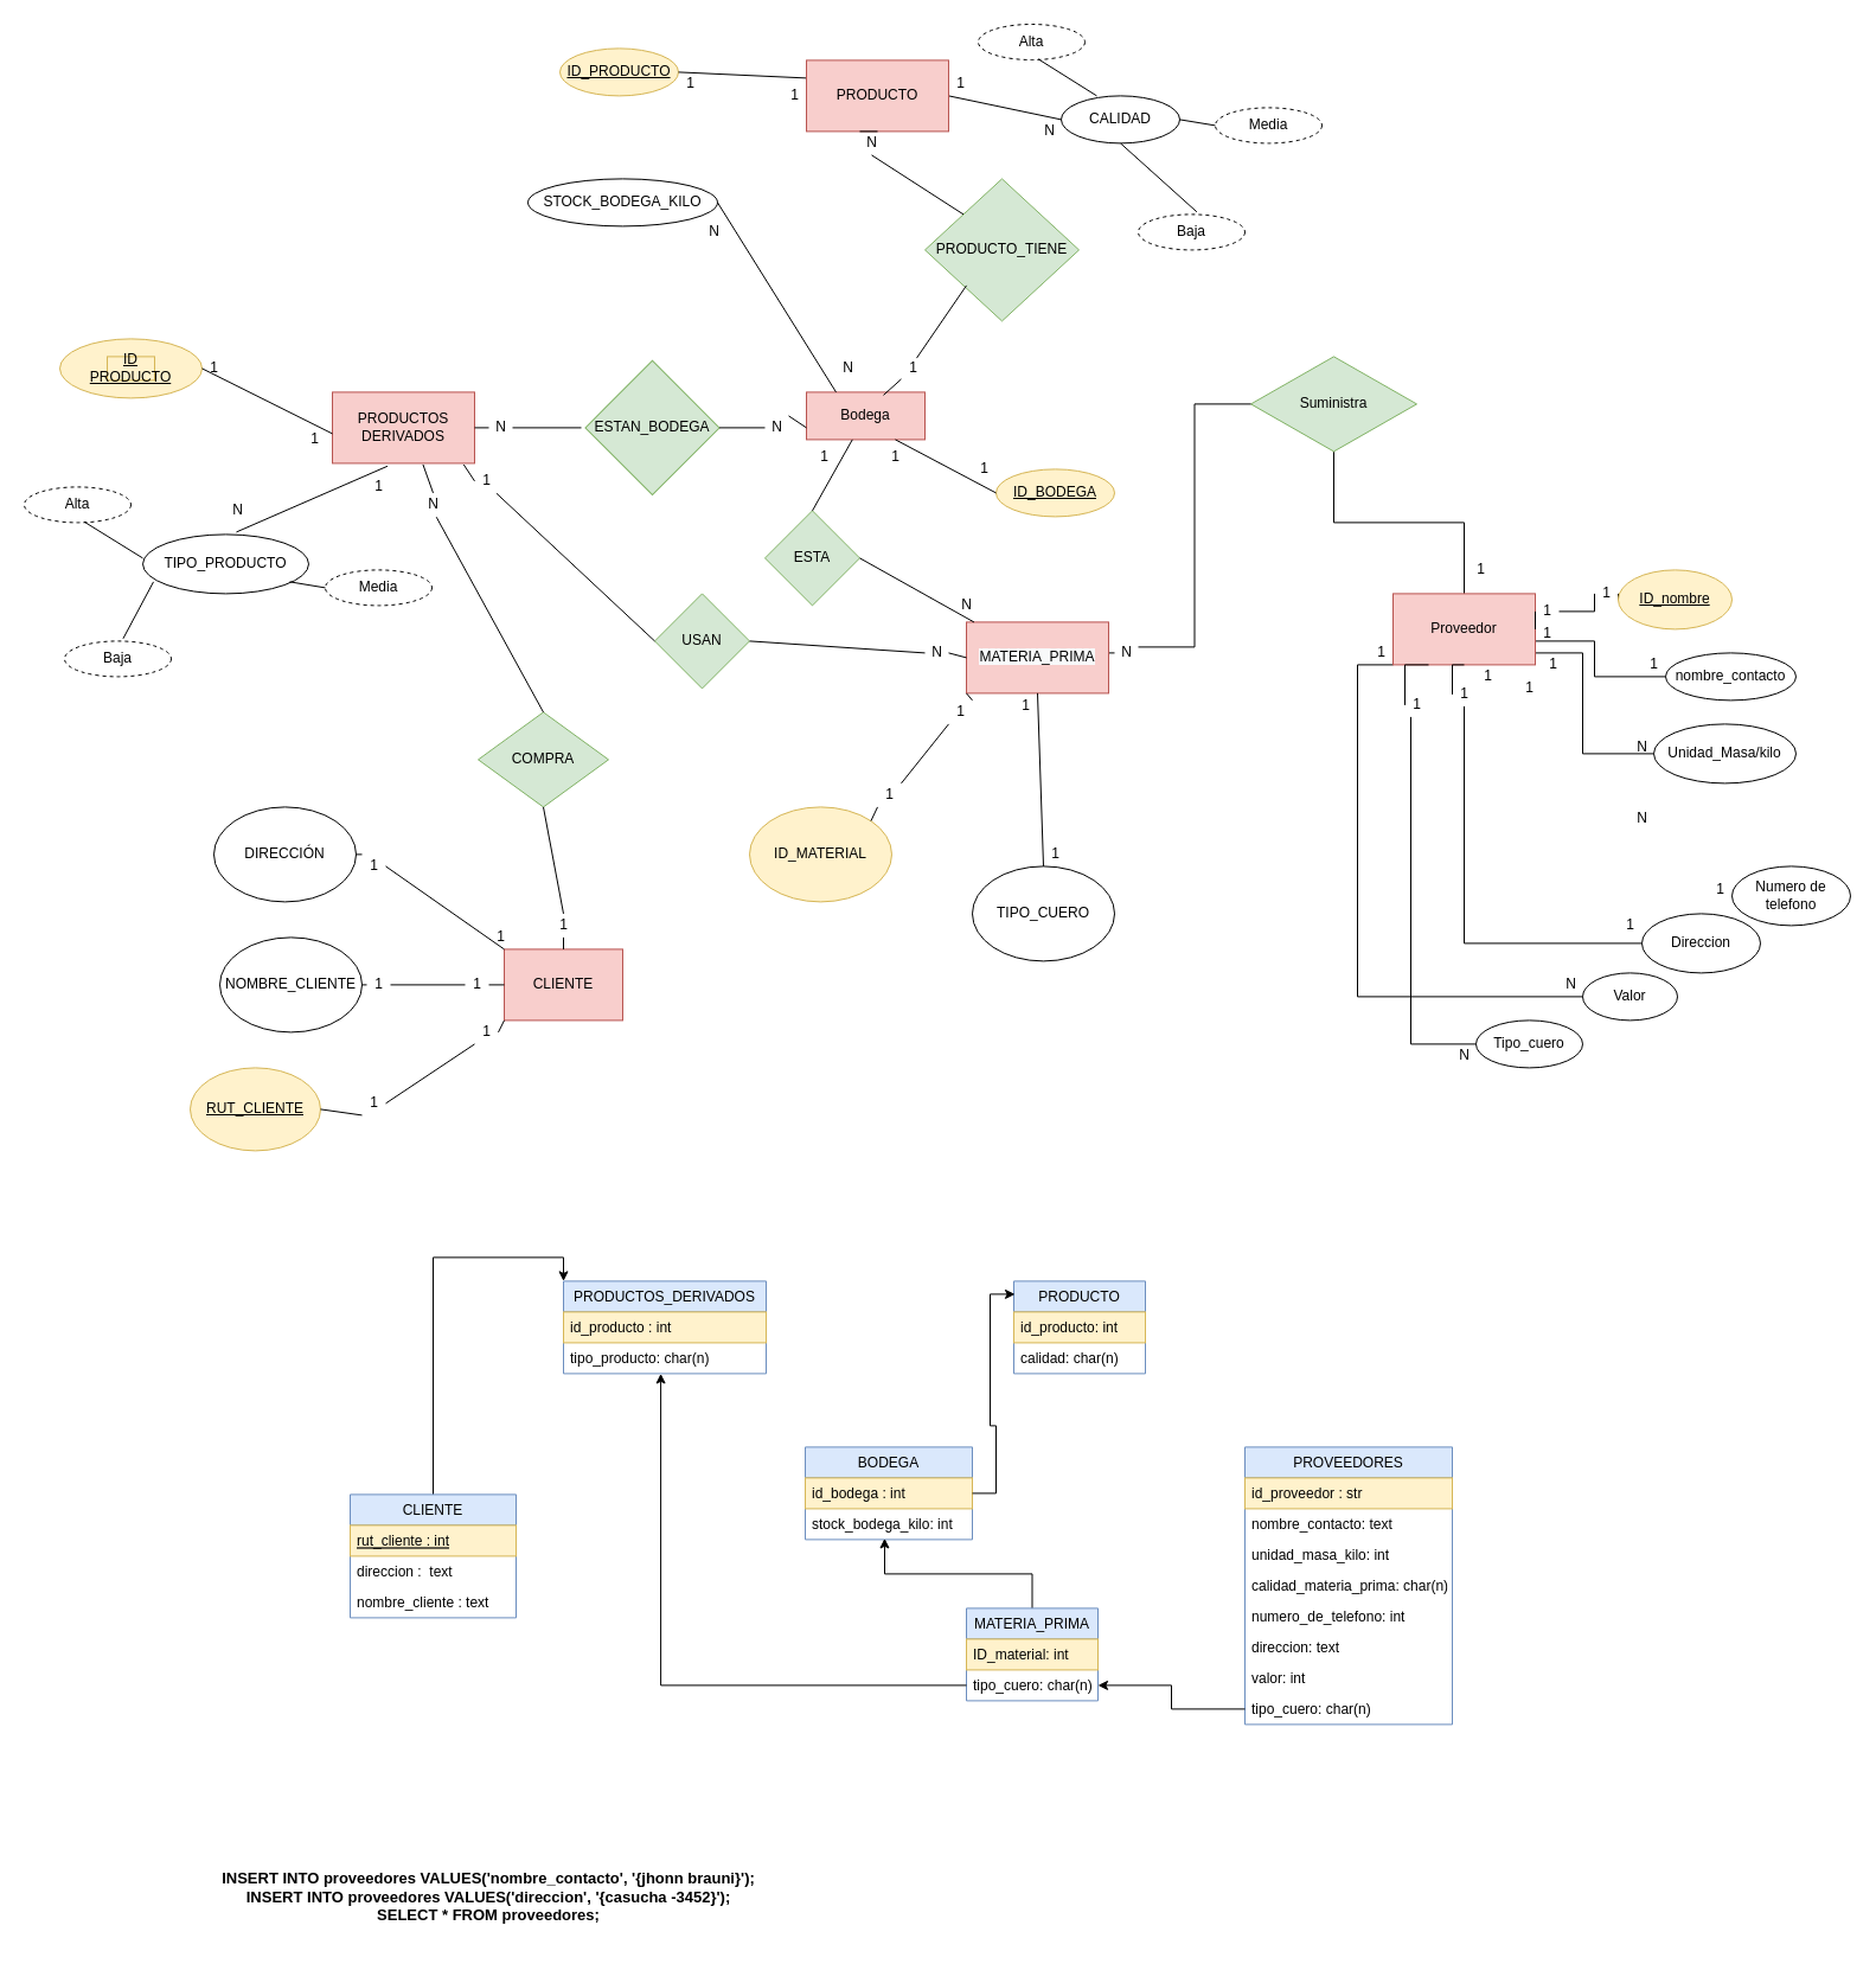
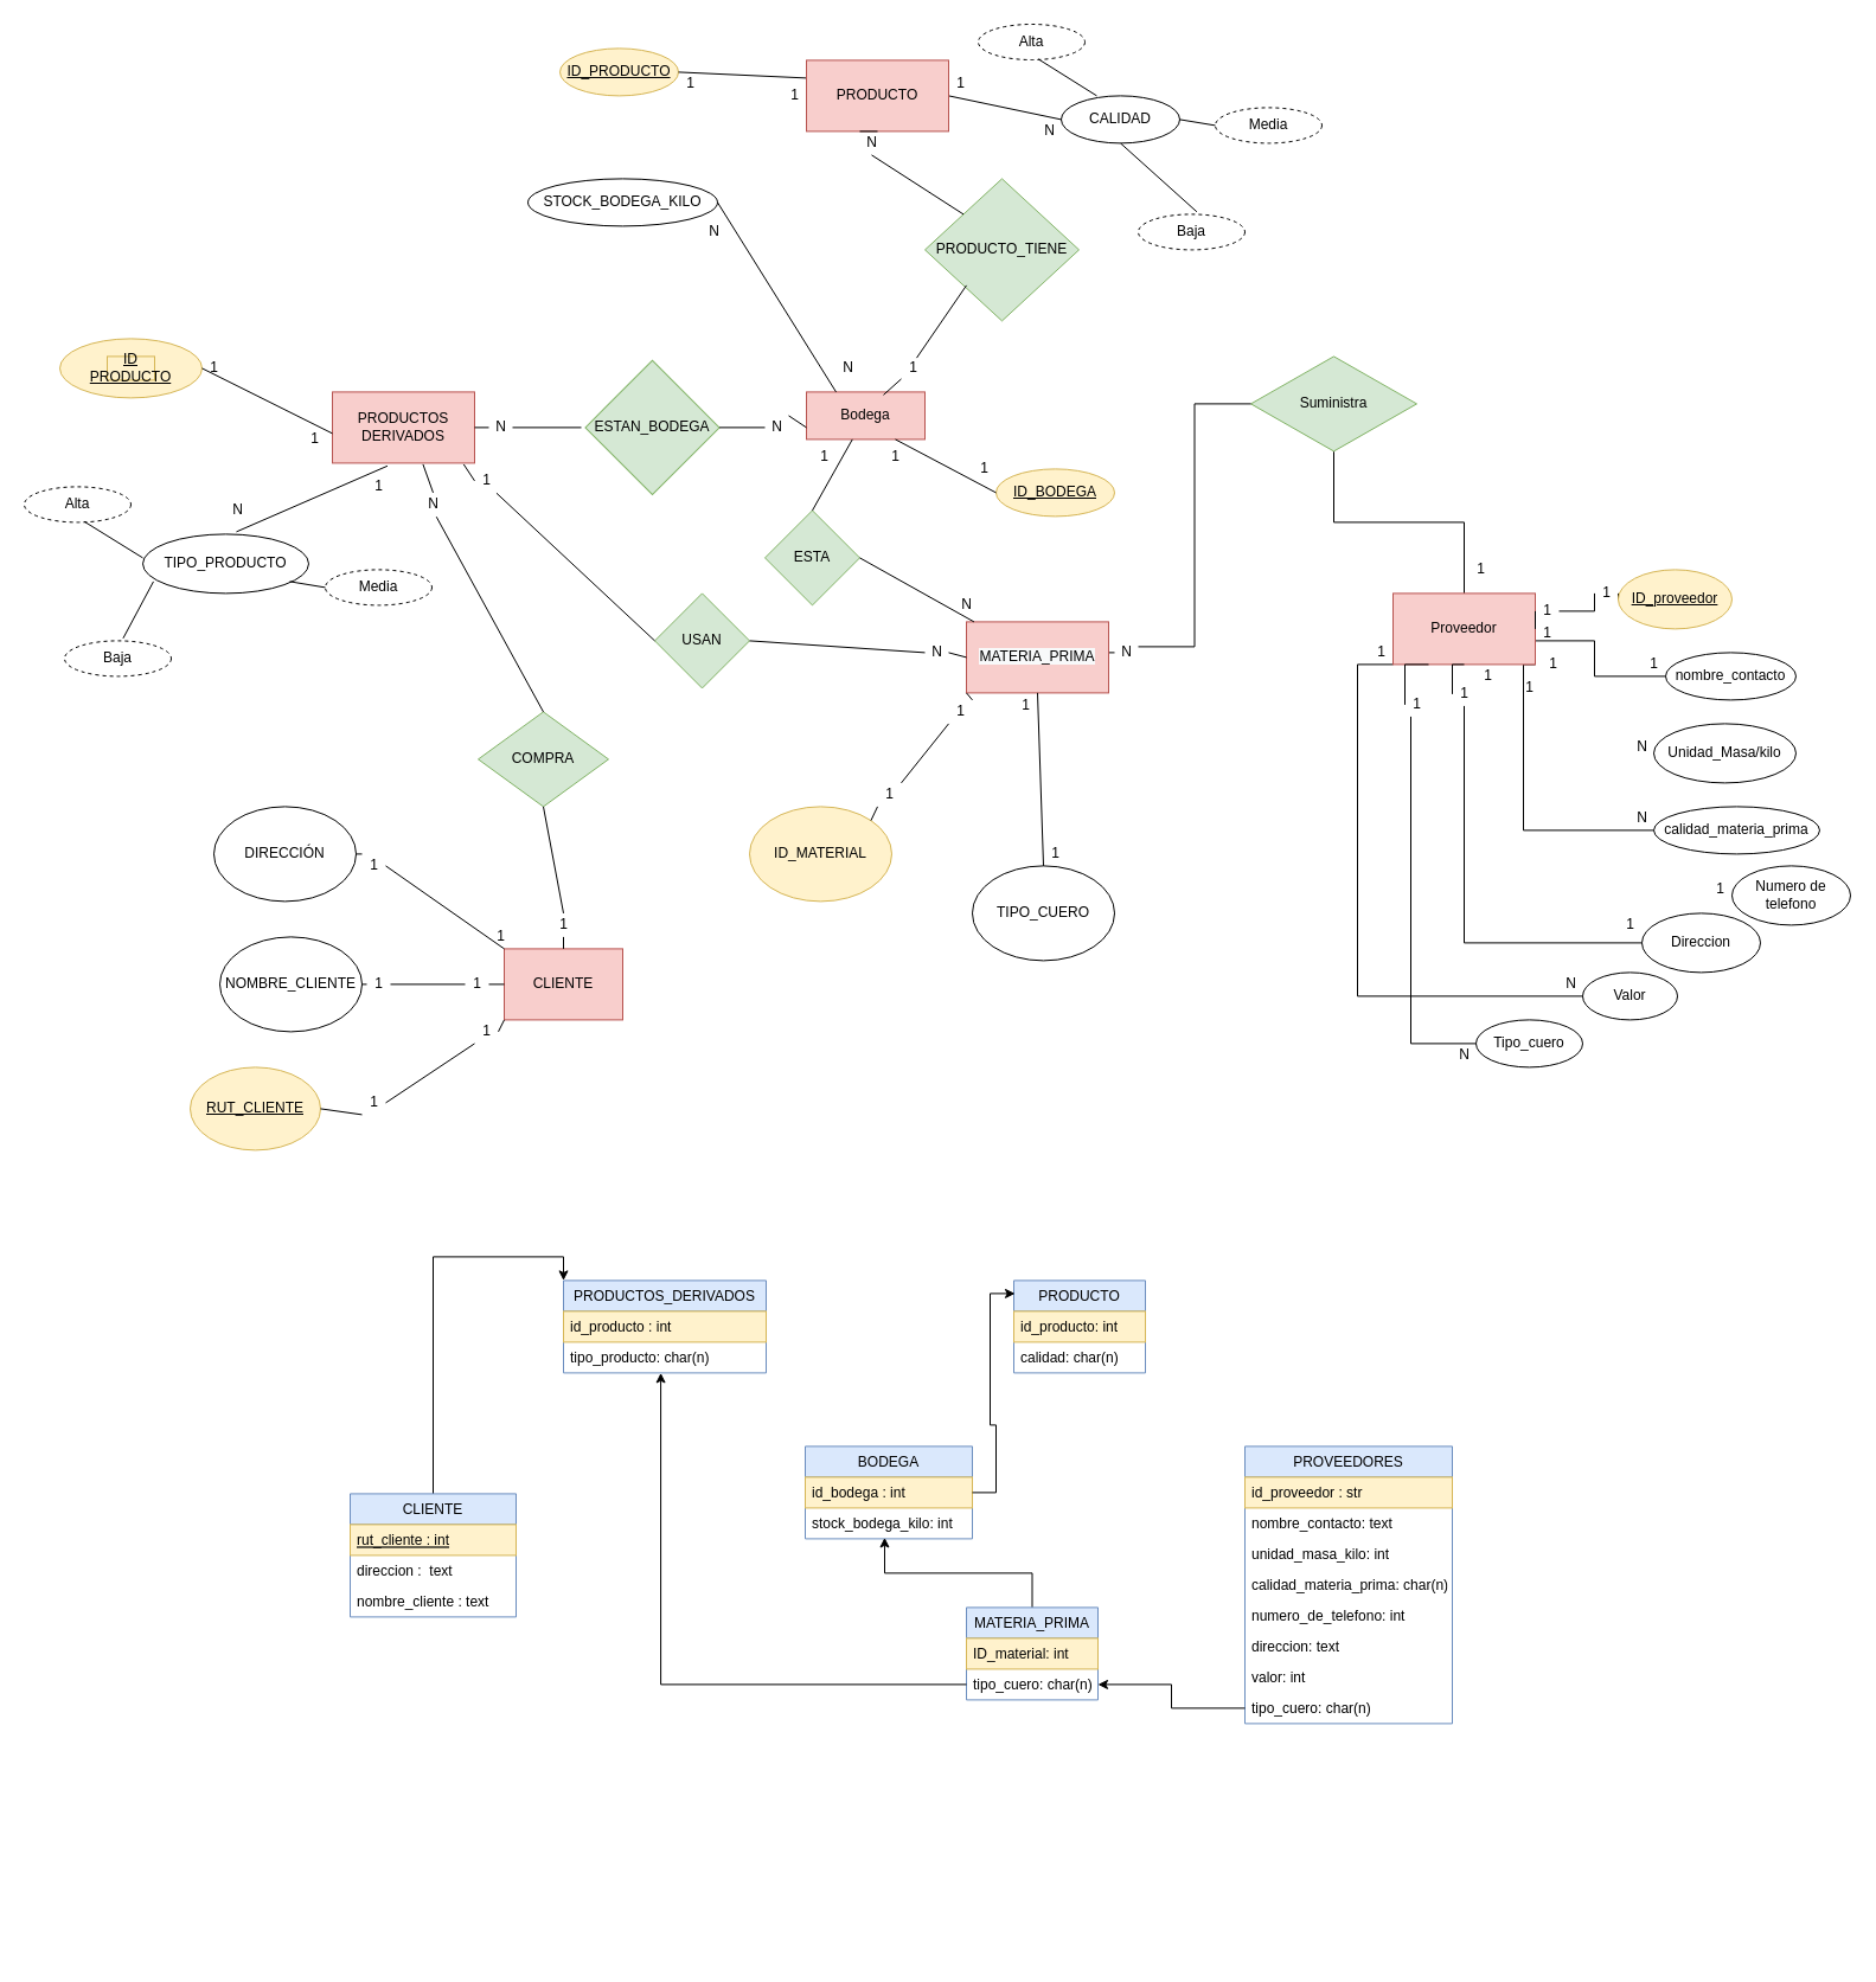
- <mxCell id="44" value="&lt;u&gt;ID_nombre&lt;/u&gt;" style="ellipse;whiteSpace=wrap;html=1;fillColor=#fff2cc;strokeColor=#d6b656;" parent="1" vertex="1"><mxGeometry x="1365" y="480.4" width="96" height="50" as="geometry" /></mxCell>
+ <mxCell id="44" value="&lt;u&gt;ID_proveedor&lt;/u&gt;" style="ellipse;whiteSpace=wrap;html=1;fillColor=#fff2cc;strokeColor=#d6b656;" parent="1" vertex="1"><mxGeometry x="1365" y="480.4" width="96" height="50" as="geometry" /></mxCell>
- <mxCell id="35" style="edgeStyle=orthogonalEdgeStyle;rounded=0;orthogonalLoop=1;jettySize=auto;html=1;exitX=1;exitY=0.75;exitDx=0;exitDy=0;entryX=0;entryY=0.5;entryDx=0;entryDy=0;endArrow=none;endFill=0;" parent="1" source="41" target="46" edge="1"><mxGeometry relative="1" as="geometry"><Array as="points"><mxPoint x="1295" y="550.4" /><mxPoint x="1335" y="550.4" /><mxPoint x="1335" y="635.4" /></Array></mxGeometry></mxCell>
+ <mxCell id="36" style="edgeStyle=orthogonalEdgeStyle;rounded=0;orthogonalLoop=1;jettySize=auto;html=1;entryX=0;entryY=0.5;entryDx=0;entryDy=0;endArrow=none;endFill=0;exitX=1;exitY=1;exitDx=0;exitDy=0;" parent="1" source="41" target="45" edge="1"><mxGeometry relative="1" as="geometry"><Array as="points"><mxPoint x="1285" y="560.4" /><mxPoint x="1285" y="700.4" /></Array><mxPoint x="1285" y="590.4" as="sourcePoint" /></mxGeometry></mxCell>
+ <mxCell id="45" value="calidad_materia_prima" style="ellipse;whiteSpace=wrap;html=1;" parent="1" vertex="1"><mxGeometry x="1395" y="680.4" width="140" height="40" as="geometry" /></mxCell>
- <mxCell id="29" value="INSERT INTO proveedores VALUES('nombre_contacto', '{jhonn brauni}');&lt;br style=&quot;font-size: 13px;&quot;&gt;INSERT INTO proveedores VALUES('direccion', '{casucha -3452}');&lt;br style=&quot;font-size: 13px;&quot;&gt;SELECT * FROM proveedores;" style="text;html=1;strokeColor=none;fillColor=none;align=center;verticalAlign=middle;whiteSpace=wrap;rounded=0;fontStyle=1;fontSize=13;" parent="1" vertex="1"><mxGeometry x="112" y="1550.4" width="600" height="100" as="geometry" /></mxCell>
